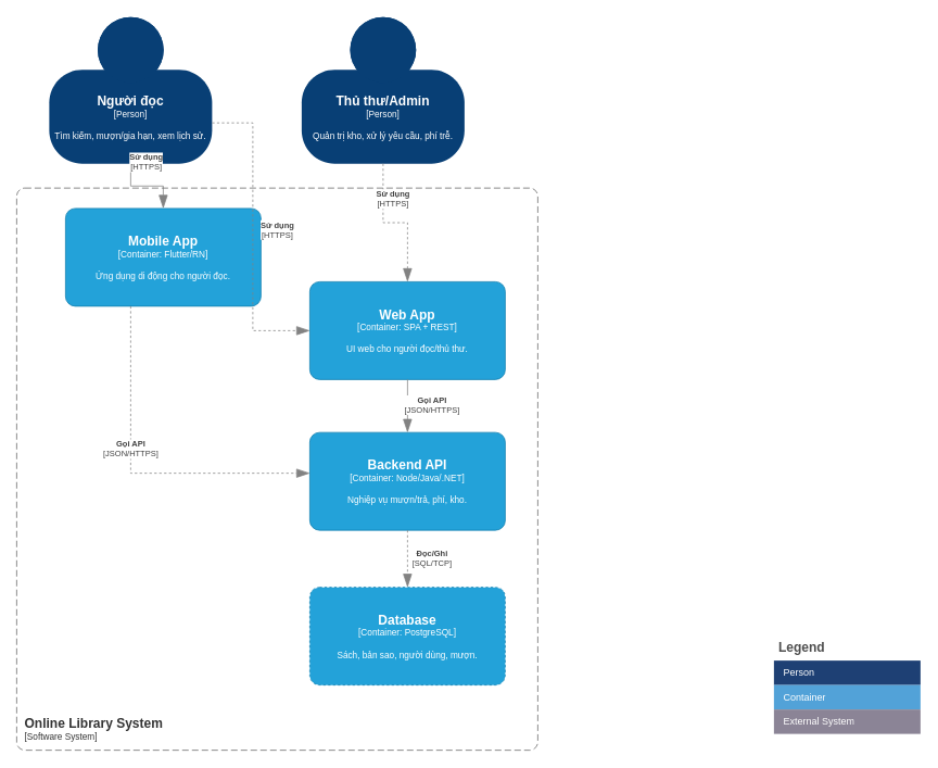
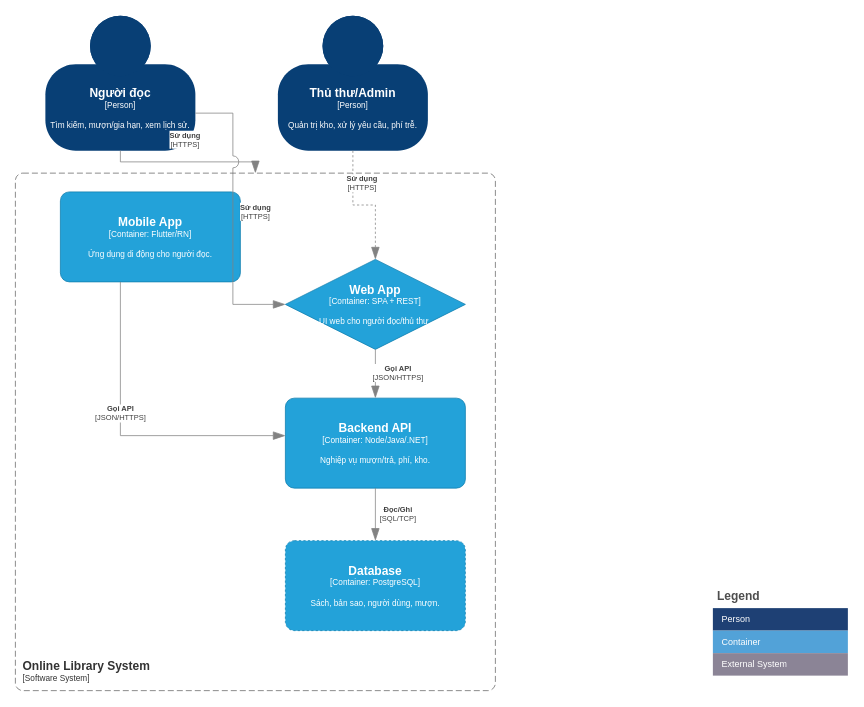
- <mxCell id="9" value="&lt;div style=&quot;text-align: left&quot;&gt;&lt;div style=&quot;text-align: center&quot;&gt;&lt;b&gt;Sử dụng&lt;/b&gt;&lt;/div&gt;&lt;div style=&quot;text-align: center&quot;&gt;[HTTPS]&lt;/div&gt;&lt;/div&gt;" style="endArrow=blockThin;html=1;fontSize=10;fontColor=#404040;strokeWidth=1;endFill=1;strokeColor=#828282;elbow=vertical;metaEdit=1;endSize=14;startSize=14;jumpStyle=arc;jumpSize=16;rounded=0;edgeStyle=orthogonalEdgeStyle;dashed=1;" edge="1" parent="1" source="2" target="5"><mxGeometry x="-0.035" y="30" width="240" relative="1" as="geometry"><mxPoint x="250" y="240" as="sourcePoint" /><mxPoint x="250" y="385" as="targetPoint" /><mxPoint as="offset" /><Array as="points"><mxPoint x="310" y="150" /><mxPoint x="310" y="405" /></Array></mxGeometry></mxCell>
+ <mxCell id="9" value="&lt;div style=&quot;text-align: left&quot;&gt;&lt;div style=&quot;text-align: center&quot;&gt;&lt;b&gt;Sử dụng&lt;/b&gt;&lt;/div&gt;&lt;div style=&quot;text-align: center&quot;&gt;[HTTPS]&lt;/div&gt;&lt;/div&gt;" style="endArrow=blockThin;html=1;fontSize=10;fontColor=#404040;strokeWidth=1;endFill=1;strokeColor=#828282;elbow=vertical;metaEdit=1;endSize=14;startSize=14;jumpStyle=arc;jumpSize=16;rounded=0;edgeStyle=orthogonalEdgeStyle;" edge="1" parent="1" source="2" target="5"><mxGeometry x="-0.035" y="30" width="240" relative="1" as="geometry"><mxPoint x="250" y="240" as="sourcePoint" /><mxPoint x="250" y="385" as="targetPoint" /><mxPoint as="offset" /><Array as="points"><mxPoint x="310" y="150" /><mxPoint x="310" y="405" /></Array></mxGeometry></mxCell>
- <mxCell id="8" value="&lt;div style=&quot;text-align: left&quot;&gt;&lt;div style=&quot;text-align: center&quot;&gt;&lt;b&gt;Sử dụng&lt;/b&gt;&lt;/div&gt;&lt;div style=&quot;text-align: center&quot;&gt;[HTTPS]&lt;/div&gt;&lt;/div&gt;" style="endArrow=blockThin;html=1;fontSize=10;fontColor=#404040;strokeWidth=1;endFill=1;strokeColor=#828282;elbow=vertical;metaEdit=1;endSize=14;startSize=14;jumpStyle=arc;jumpSize=16;rounded=0;edgeStyle=orthogonalEdgeStyle;" edge="1" parent="1" source="2" target="4"><mxGeometry x="-0.035" y="30" width="240" relative="1" as="geometry"><mxPoint x="110" y="250" as="sourcePoint" /><mxPoint x="350" y="250" as="targetPoint" /><mxPoint as="offset" /></mxGeometry></mxCell>
+ <mxCell id="8" value="&lt;div style=&quot;text-align: left&quot;&gt;&lt;div style=&quot;text-align: center&quot;&gt;&lt;b&gt;Sử dụng&lt;/b&gt;&lt;/div&gt;&lt;div style=&quot;text-align: center&quot;&gt;[HTTPS]&lt;/div&gt;&lt;/div&gt;" style="endArrow=blockThin;html=1;fontSize=10;fontColor=#404040;strokeWidth=1;endFill=1;strokeColor=#828282;elbow=vertical;metaEdit=1;endSize=14;startSize=14;jumpStyle=arc;jumpSize=16;rounded=0;edgeStyle=orthogonalEdgeStyle;" edge="1" parent="1" source="2" target="21"><mxGeometry x="-0.035" y="30" width="240" relative="1" as="geometry"><mxPoint x="110" y="250" as="sourcePoint" /><mxPoint x="350" y="250" as="targetPoint" /><mxPoint as="offset" /></mxGeometry></mxCell>
- <mxCell id="5" value="&lt;font style=&quot;font-size: 16px&quot;&gt;&lt;b&gt;Web App&lt;/b&gt;&lt;/font&gt;&lt;div&gt;[Container: SPA + REST]&lt;/div&gt;&lt;br&gt;&lt;div&gt;&lt;font style=&quot;font-size: 11px&quot;&gt;&lt;font&gt;UI web cho người đọc/thủ thư.&lt;/font&gt;&lt;/font&gt;&lt;/div&gt;" style="rounded=1;whiteSpace=wrap;html=1;fontSize=11;labelBackgroundColor=none;fillColor=light-dark(#23A2D9,#438DD5);fontColor=light-dark(#FFFFFF,#FFFFFF);align=center;arcSize=10;strokeColor=#0E7DAD;metaEdit=1;resizable=0;points=[[0.25,0,0],[0.5,0,0],[0.75,0,0],[1,0.25,0],[1,0.5,0],[1,0.75,0],[0.75,1,0],[0.5,1,0],[0.25,1,0],[0,0.75,0],[0,0.5,0],[0,0.25,0]];" vertex="1" parent="1"><mxGeometry x="380" y="345" width="240" height="120" as="geometry" /></mxCell>
+ <mxCell id="5" value="&lt;font style=&quot;font-size: 16px&quot;&gt;&lt;b&gt;Web App&lt;/b&gt;&lt;/font&gt;&lt;div&gt;[Container: SPA + REST]&lt;/div&gt;&lt;br&gt;&lt;div&gt;&lt;font style=&quot;font-size: 11px&quot;&gt;&lt;font&gt;UI web cho người đọc/thủ thư.&lt;/font&gt;&lt;/font&gt;&lt;/div&gt;" style="rhombus;whiteSpace=wrap;html=1;fontSize=11;labelBackgroundColor=none;fillColor=light-dark(#23A2D9,#438DD5);fontColor=light-dark(#FFFFFF,#FFFFFF);align=center;arcSize=10;strokeColor=#0E7DAD;metaEdit=1;resizable=0;points=[[0.25,0,0],[0.5,0,0],[0.75,0,0],[1,0.25,0],[1,0.5,0],[1,0.75,0],[0.75,1,0],[0.5,1,0],[0.25,1,0],[0,0.75,0],[0,0.5,0],[0,0.25,0]];" vertex="1" parent="1"><mxGeometry x="380" y="345" width="240" height="120" as="geometry" /></mxCell>
- <mxCell id="11" value="&lt;div style=&quot;text-align: left&quot;&gt;&lt;div style=&quot;text-align: center&quot;&gt;&lt;b&gt;Gọi API&lt;/b&gt;&lt;/div&gt;&lt;div style=&quot;text-align: center&quot;&gt;[JSON/HTTPS]&lt;/div&gt;&lt;/div&gt;" style="endArrow=blockThin;html=1;fontSize=10;fontColor=#404040;strokeWidth=1;endFill=1;strokeColor=#828282;elbow=vertical;metaEdit=1;endSize=14;startSize=14;jumpStyle=arc;jumpSize=16;rounded=0;edgeStyle=orthogonalEdgeStyle;dashed=1;" edge="1" parent="1" source="4" target="6"><mxGeometry x="-0.035" y="30" width="240" relative="1" as="geometry"><mxPoint x="240" y="500" as="sourcePoint" /><mxPoint x="240" y="645" as="targetPoint" /><Array as="points"><mxPoint x="160" y="580" /></Array><mxPoint as="offset" /></mxGeometry></mxCell>
+ <mxCell id="11" value="&lt;div style=&quot;text-align: left&quot;&gt;&lt;div style=&quot;text-align: center&quot;&gt;&lt;b&gt;Gọi API&lt;/b&gt;&lt;/div&gt;&lt;div style=&quot;text-align: center&quot;&gt;[JSON/HTTPS]&lt;/div&gt;&lt;/div&gt;" style="endArrow=blockThin;html=1;fontSize=10;fontColor=#404040;strokeWidth=1;endFill=1;strokeColor=#828282;elbow=vertical;metaEdit=1;endSize=14;startSize=14;jumpStyle=arc;jumpSize=16;rounded=0;edgeStyle=orthogonalEdgeStyle;" edge="1" parent="1" source="4" target="6"><mxGeometry x="-0.035" y="30" width="240" relative="1" as="geometry"><mxPoint x="240" y="500" as="sourcePoint" /><mxPoint x="240" y="645" as="targetPoint" /><Array as="points"><mxPoint x="160" y="580" /></Array><mxPoint as="offset" /></mxGeometry></mxCell>
- <mxCell id="13" value="&lt;div style=&quot;text-align: left&quot;&gt;&lt;div style=&quot;text-align: center&quot;&gt;&lt;b&gt;Đọc/Ghi&lt;/b&gt;&lt;/div&gt;&lt;div style=&quot;text-align: center&quot;&gt;[SQL/TCP]&lt;/div&gt;&lt;/div&gt;" style="endArrow=blockThin;html=1;fontSize=10;fontColor=#404040;strokeWidth=1;endFill=1;strokeColor=#828282;elbow=vertical;metaEdit=1;endSize=14;startSize=14;jumpStyle=arc;jumpSize=16;rounded=0;edgeStyle=orthogonalEdgeStyle;dashed=1;" edge="1" parent="1" source="6" target="7"><mxGeometry x="-0.035" y="30" width="240" relative="1" as="geometry"><mxPoint x="294" y="600" as="sourcePoint" /><mxPoint x="514" y="715" as="targetPoint" /><Array as="points"><mxPoint x="500" y="670" /><mxPoint x="500" y="670" /></Array><mxPoint as="offset" /></mxGeometry></mxCell>
+ <mxCell id="13" value="&lt;div style=&quot;text-align: left&quot;&gt;&lt;div style=&quot;text-align: center&quot;&gt;&lt;b&gt;Đọc/Ghi&lt;/b&gt;&lt;/div&gt;&lt;div style=&quot;text-align: center&quot;&gt;[SQL/TCP]&lt;/div&gt;&lt;/div&gt;" style="endArrow=blockThin;html=1;fontSize=10;fontColor=#404040;strokeWidth=1;endFill=1;strokeColor=#828282;elbow=vertical;metaEdit=1;endSize=14;startSize=14;jumpStyle=arc;jumpSize=16;rounded=0;edgeStyle=orthogonalEdgeStyle;" edge="1" parent="1" source="6" target="7"><mxGeometry x="-0.035" y="30" width="240" relative="1" as="geometry"><mxPoint x="294" y="600" as="sourcePoint" /><mxPoint x="514" y="715" as="targetPoint" /><Array as="points"><mxPoint x="500" y="670" /><mxPoint x="500" y="670" /></Array><mxPoint as="offset" /></mxGeometry></mxCell>
